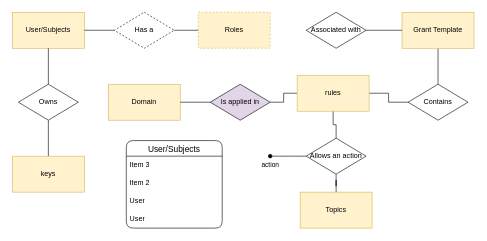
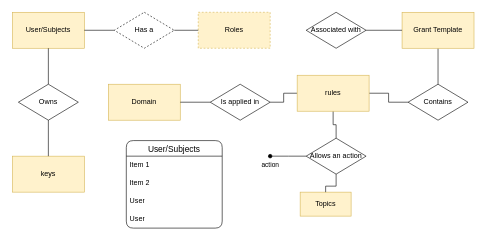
- <mxCell id="18" value="&lt;p&gt;Is applied in&lt;/p&gt;" style="rhombus;whiteSpace=wrap;html=1;fillColor=#e1d5e7;" parent="1" vertex="1"><mxGeometry x="350" y="140" width="100" height="60" as="geometry" /></mxCell>
+ <mxCell id="18" value="&lt;p&gt;Is applied in&lt;/p&gt;" style="rhombus;whiteSpace=wrap;html=1;" parent="1" vertex="1"><mxGeometry x="350" y="140" width="100" height="60" as="geometry" /></mxCell>
- <mxCell id="21" value="Item 3" style="text;strokeColor=none;fillColor=none;spacingLeft=4;spacingRight=4;overflow=hidden;rotatable=0;points=[[0,0.5],[1,0.5]];portConstraint=eastwest;fontSize=12;whiteSpace=wrap;html=1;" parent="20" vertex="1"><mxGeometry y="26" width="160" height="30" as="geometry" /></mxCell>
+ <mxCell id="21" value="Item 1" style="text;strokeColor=none;fillColor=none;spacingLeft=4;spacingRight=4;overflow=hidden;rotatable=0;points=[[0,0.5],[1,0.5]];portConstraint=eastwest;fontSize=12;whiteSpace=wrap;html=1;" parent="20" vertex="1"><mxGeometry y="26" width="160" height="30" as="geometry" /></mxCell>
- <mxCell id="19" value="Topics" style="rounded=0;whiteSpace=wrap;html=1;fillColor=#fff2cc;strokeColor=#d6b656;" parent="1" vertex="1"><mxGeometry x="500" y="320" width="120" height="60" as="geometry" /></mxCell>
+ <mxCell id="19" value="Topics" style="rounded=0;whiteSpace=wrap;html=1;fillColor=#fff2cc;strokeColor=#d6b656;" parent="1" vertex="1"><mxGeometry x="500" y="320" width="85" height="40" as="geometry" /></mxCell>
